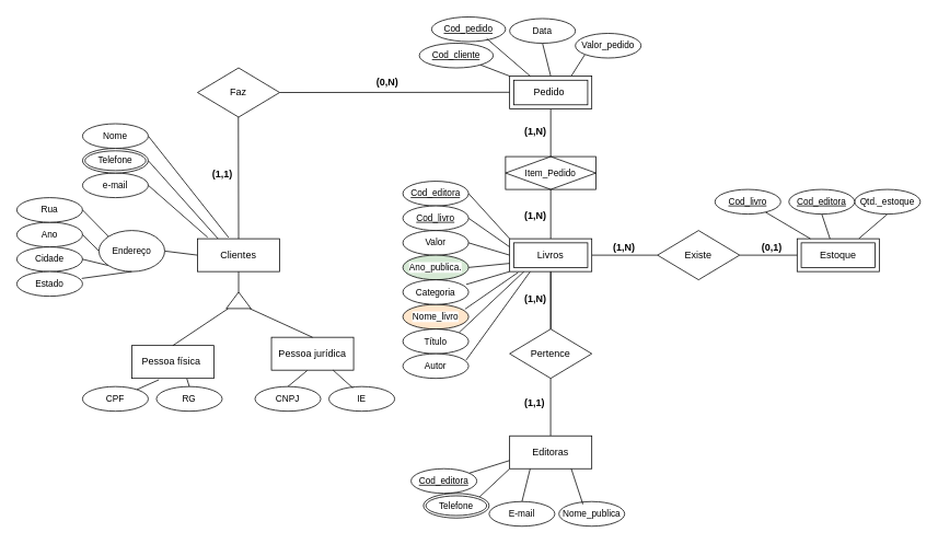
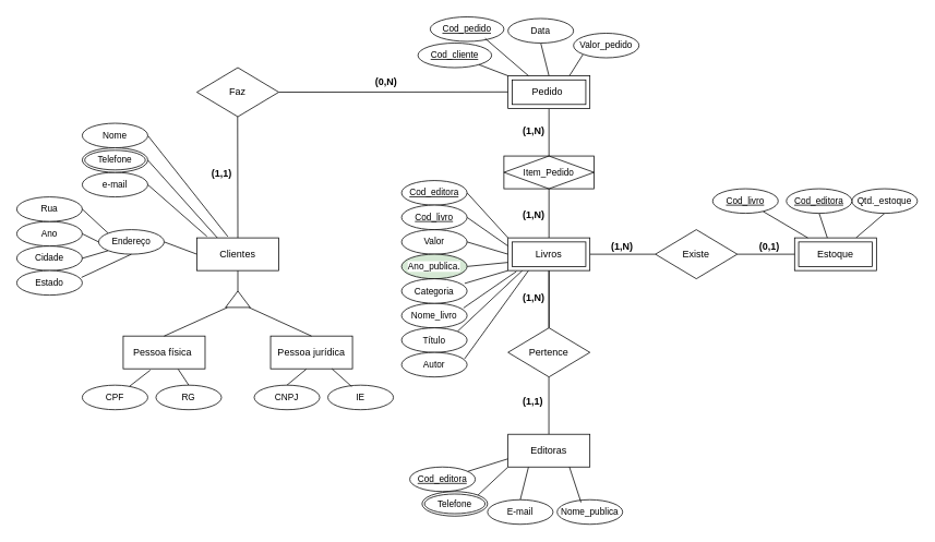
- <mxCell id="62" value="Endereço" style="ellipse;whiteSpace=wrap;html=1;align=center;fontFamily=Helvetica;fontSize=11;fontColor=default;labelBackgroundColor=default;" vertex="1" parent="1"><mxGeometry x="120" y="280" width="80" height="50" as="geometry" /></mxCell>
+ <mxCell id="62" value="Endereço" style="ellipse;whiteSpace=wrap;html=1;align=center;fontFamily=Helvetica;fontSize=11;fontColor=default;labelBackgroundColor=default;" vertex="1" parent="1"><mxGeometry x="120" y="280" width="80" height="30" as="geometry" /></mxCell>
- <mxCell id="75" value="Nome_livro" style="ellipse;whiteSpace=wrap;html=1;align=center;fontFamily=Helvetica;fontSize=11;fontColor=default;labelBackgroundColor=default;fillColor=#ffe6cc;" vertex="1" parent="1"><mxGeometry x="490" y="370" width="80" height="30" as="geometry" /></mxCell>
+ <mxCell id="75" value="Nome_livro" style="ellipse;whiteSpace=wrap;html=1;align=center;fontFamily=Helvetica;fontSize=11;fontColor=default;labelBackgroundColor=default;" vertex="1" parent="1"><mxGeometry x="490" y="370" width="80" height="30" as="geometry" /></mxCell>
- <mxCell id="42" value="Pessoa física&amp;nbsp;" style="whiteSpace=wrap;html=1;align=center;" vertex="1" parent="1"><mxGeometry x="160" y="420" width="100" height="40" as="geometry" /></mxCell>
+ <mxCell id="42" value="Pessoa física&amp;nbsp;" style="whiteSpace=wrap;html=1;align=center;" vertex="1" parent="1"><mxGeometry x="150" y="410" width="100" height="40" as="geometry" /></mxCell>
